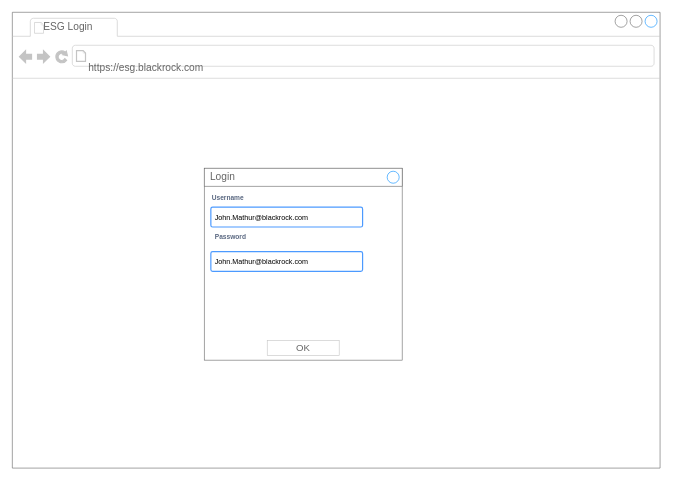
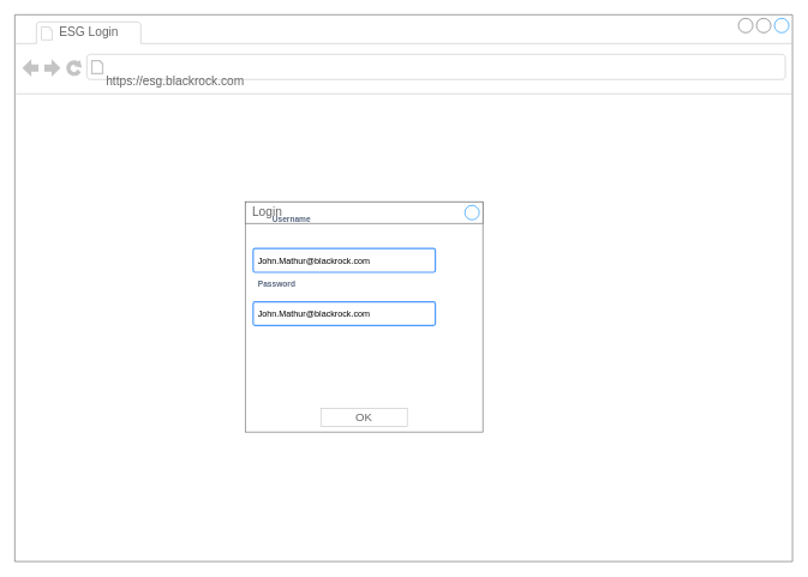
- <mxCell id="3" value="ESG Login" style="strokeWidth=1;shadow=0;dashed=0;align=center;html=1;shape=mxgraph.mockup.containers.anchor;fontSize=17;fontColor=#666666;align=left;whiteSpace=wrap;" parent="2" vertex="1"><mxGeometry x="50" y="12" width="110" height="26" as="geometry" /></mxCell>
+ <mxCell id="3" value="ESG Login" style="strokeWidth=1;shadow=0;dashed=0;align=center;html=1;shape=mxgraph.mockup.containers.anchor;fontSize=17;fontColor=#666666;align=left;whiteSpace=wrap;" parent="2" vertex="1"><mxGeometry x="60" y="12" width="110" height="26" as="geometry" /></mxCell>
- <mxCell id="9" value="Username" style="fillColor=none;strokeColor=none;html=1;fontSize=11;fontStyle=0;align=left;fontColor=#596780;fontStyle=1;fontSize=11" parent="5" vertex="1"><mxGeometry x="11.0" y="40" width="264" height="20" as="geometry" /></mxCell>
+ <mxCell id="9" value="Username" style="fillColor=none;strokeColor=none;html=1;fontSize=11;fontStyle=0;align=left;fontColor=#596780;fontStyle=1;fontSize=11" parent="5" vertex="1"><mxGeometry x="36" y="15" width="264" height="20" as="geometry" /></mxCell>
